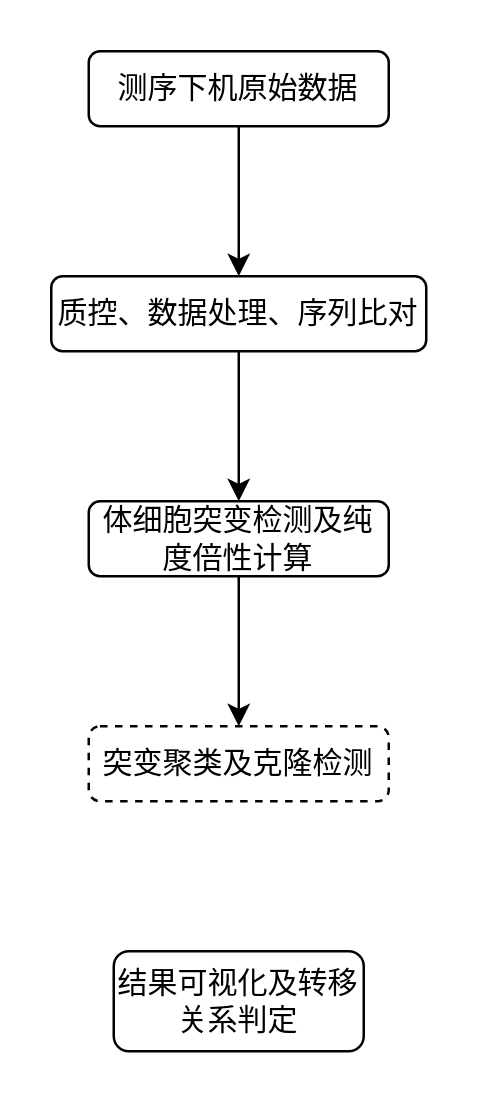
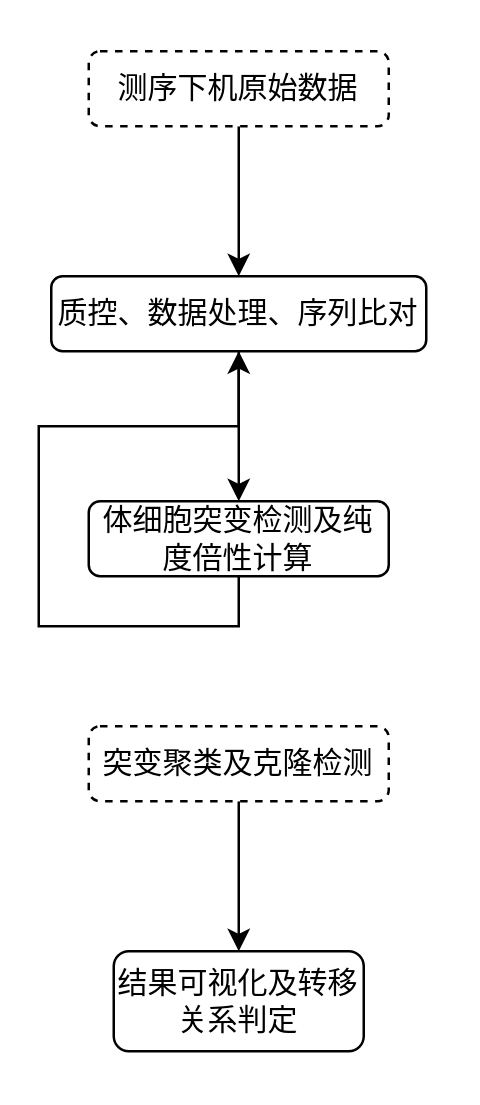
- <mxCell id="3" value="测序下机原始数据" style="rounded=1;whiteSpace=wrap;html=1;" parent="1" vertex="1"><mxGeometry x="35" y="20" width="120" height="30" as="geometry" /></mxCell>
+ <mxCell id="3" value="测序下机原始数据" style="rounded=1;whiteSpace=wrap;html=1;dashed=1;" parent="1" vertex="1"><mxGeometry x="35" y="20" width="120" height="30" as="geometry" /></mxCell>
- <mxCell id="4" style="edgeStyle=orthogonalEdgeStyle;rounded=0;orthogonalLoop=1;jettySize=auto;html=1;exitX=0.5;exitY=1;exitDx=0;exitDy=0;entryX=0.5;entryY=0;entryDx=0;entryDy=0;" parent="1" source="5" target="9" edge="1"><mxGeometry relative="1" as="geometry" /></mxCell>
+ <mxCell id="4" style="edgeStyle=orthogonalEdgeStyle;rounded=0;orthogonalLoop=1;jettySize=auto;html=1;exitX=0.5;exitY=1;exitDx=0;exitDy=0;" parent="1" source="5" target="7" edge="1"><mxGeometry relative="1" as="geometry" /></mxCell>
+ <mxCell id="8" style="edgeStyle=orthogonalEdgeStyle;rounded=0;orthogonalLoop=1;jettySize=auto;html=1;exitX=0.5;exitY=1;exitDx=0;exitDy=0;entryX=0.5;entryY=0;entryDx=0;entryDy=0;" parent="1" source="9" target="10" edge="1"><mxGeometry relative="1" as="geometry" /></mxCell>
